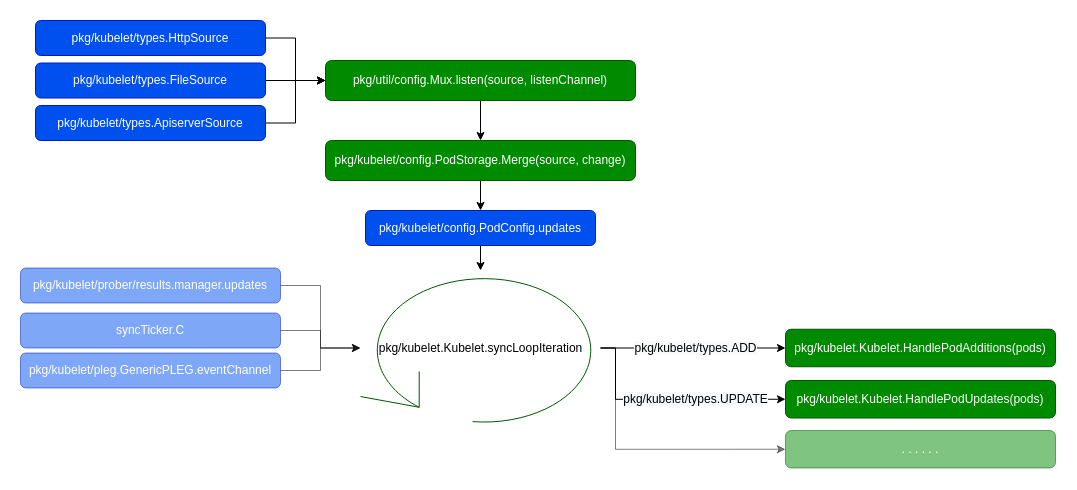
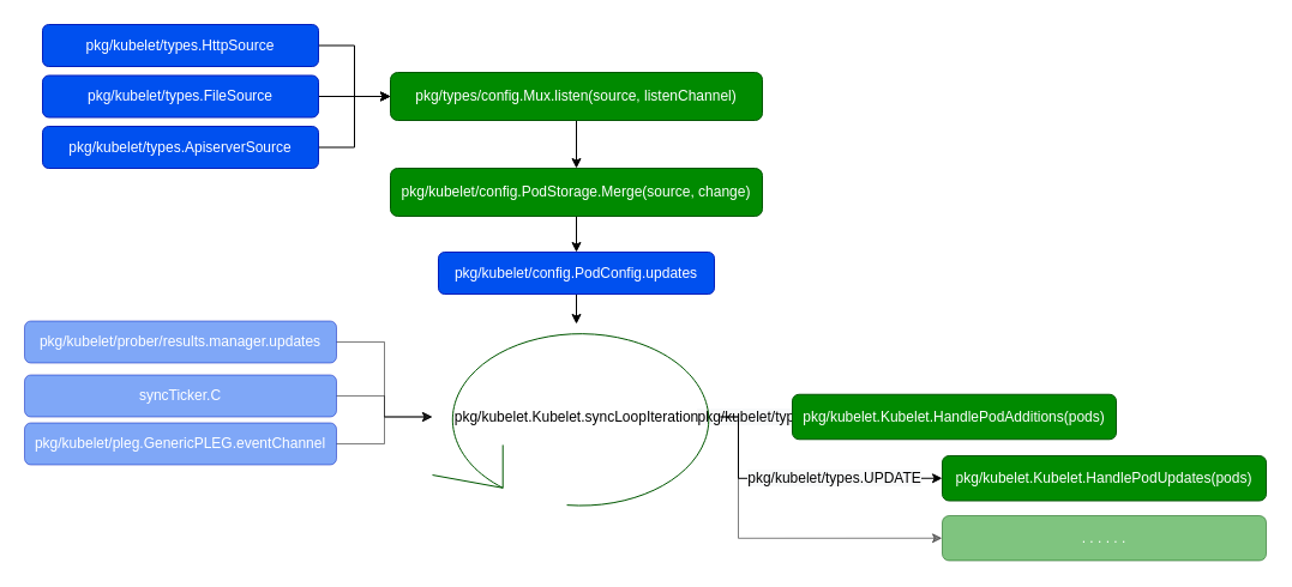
- <mxCell id="14" value="&lt;span style=&quot;white-space: normal&quot;&gt;pkg/util/config.Mux.listen(source, listenChannel)&lt;/span&gt;" style="rounded=1;whiteSpace=wrap;html=1;fillColor=#008a00;strokeColor=#005700;fontColor=#ffffff;" parent="1" vertex="1"><mxGeometry x="325" y="60" width="310" height="40" as="geometry" /></mxCell>
+ <mxCell id="14" value="&lt;span style=&quot;white-space: normal&quot;&gt;pkg/types/config.Mux.listen(source, listenChannel)&lt;/span&gt;" style="rounded=1;whiteSpace=wrap;html=1;fillColor=#008a00;strokeColor=#005700;fontColor=#ffffff;" parent="1" vertex="1"><mxGeometry x="325" y="60" width="310" height="40" as="geometry" /></mxCell>
- <mxCell id="10" value="pkg/kubelet.Kubelet.HandlePodAdditions(pods)" style="rounded=1;whiteSpace=wrap;html=1;fillColor=#008a00;strokeColor=#005700;fontColor=#ffffff;" parent="1" vertex="1"><mxGeometry x="785" y="328.75" width="270" height="37.5" as="geometry" /></mxCell>
+ <mxCell id="10" value="pkg/kubelet.Kubelet.HandlePodAdditions(pods)" style="rounded=1;whiteSpace=wrap;html=1;fillColor=#008a00;strokeColor=#005700;fontColor=#ffffff;" parent="1" vertex="1"><mxGeometry x="660" y="328.75" width="270" height="37.5" as="geometry" /></mxCell>
